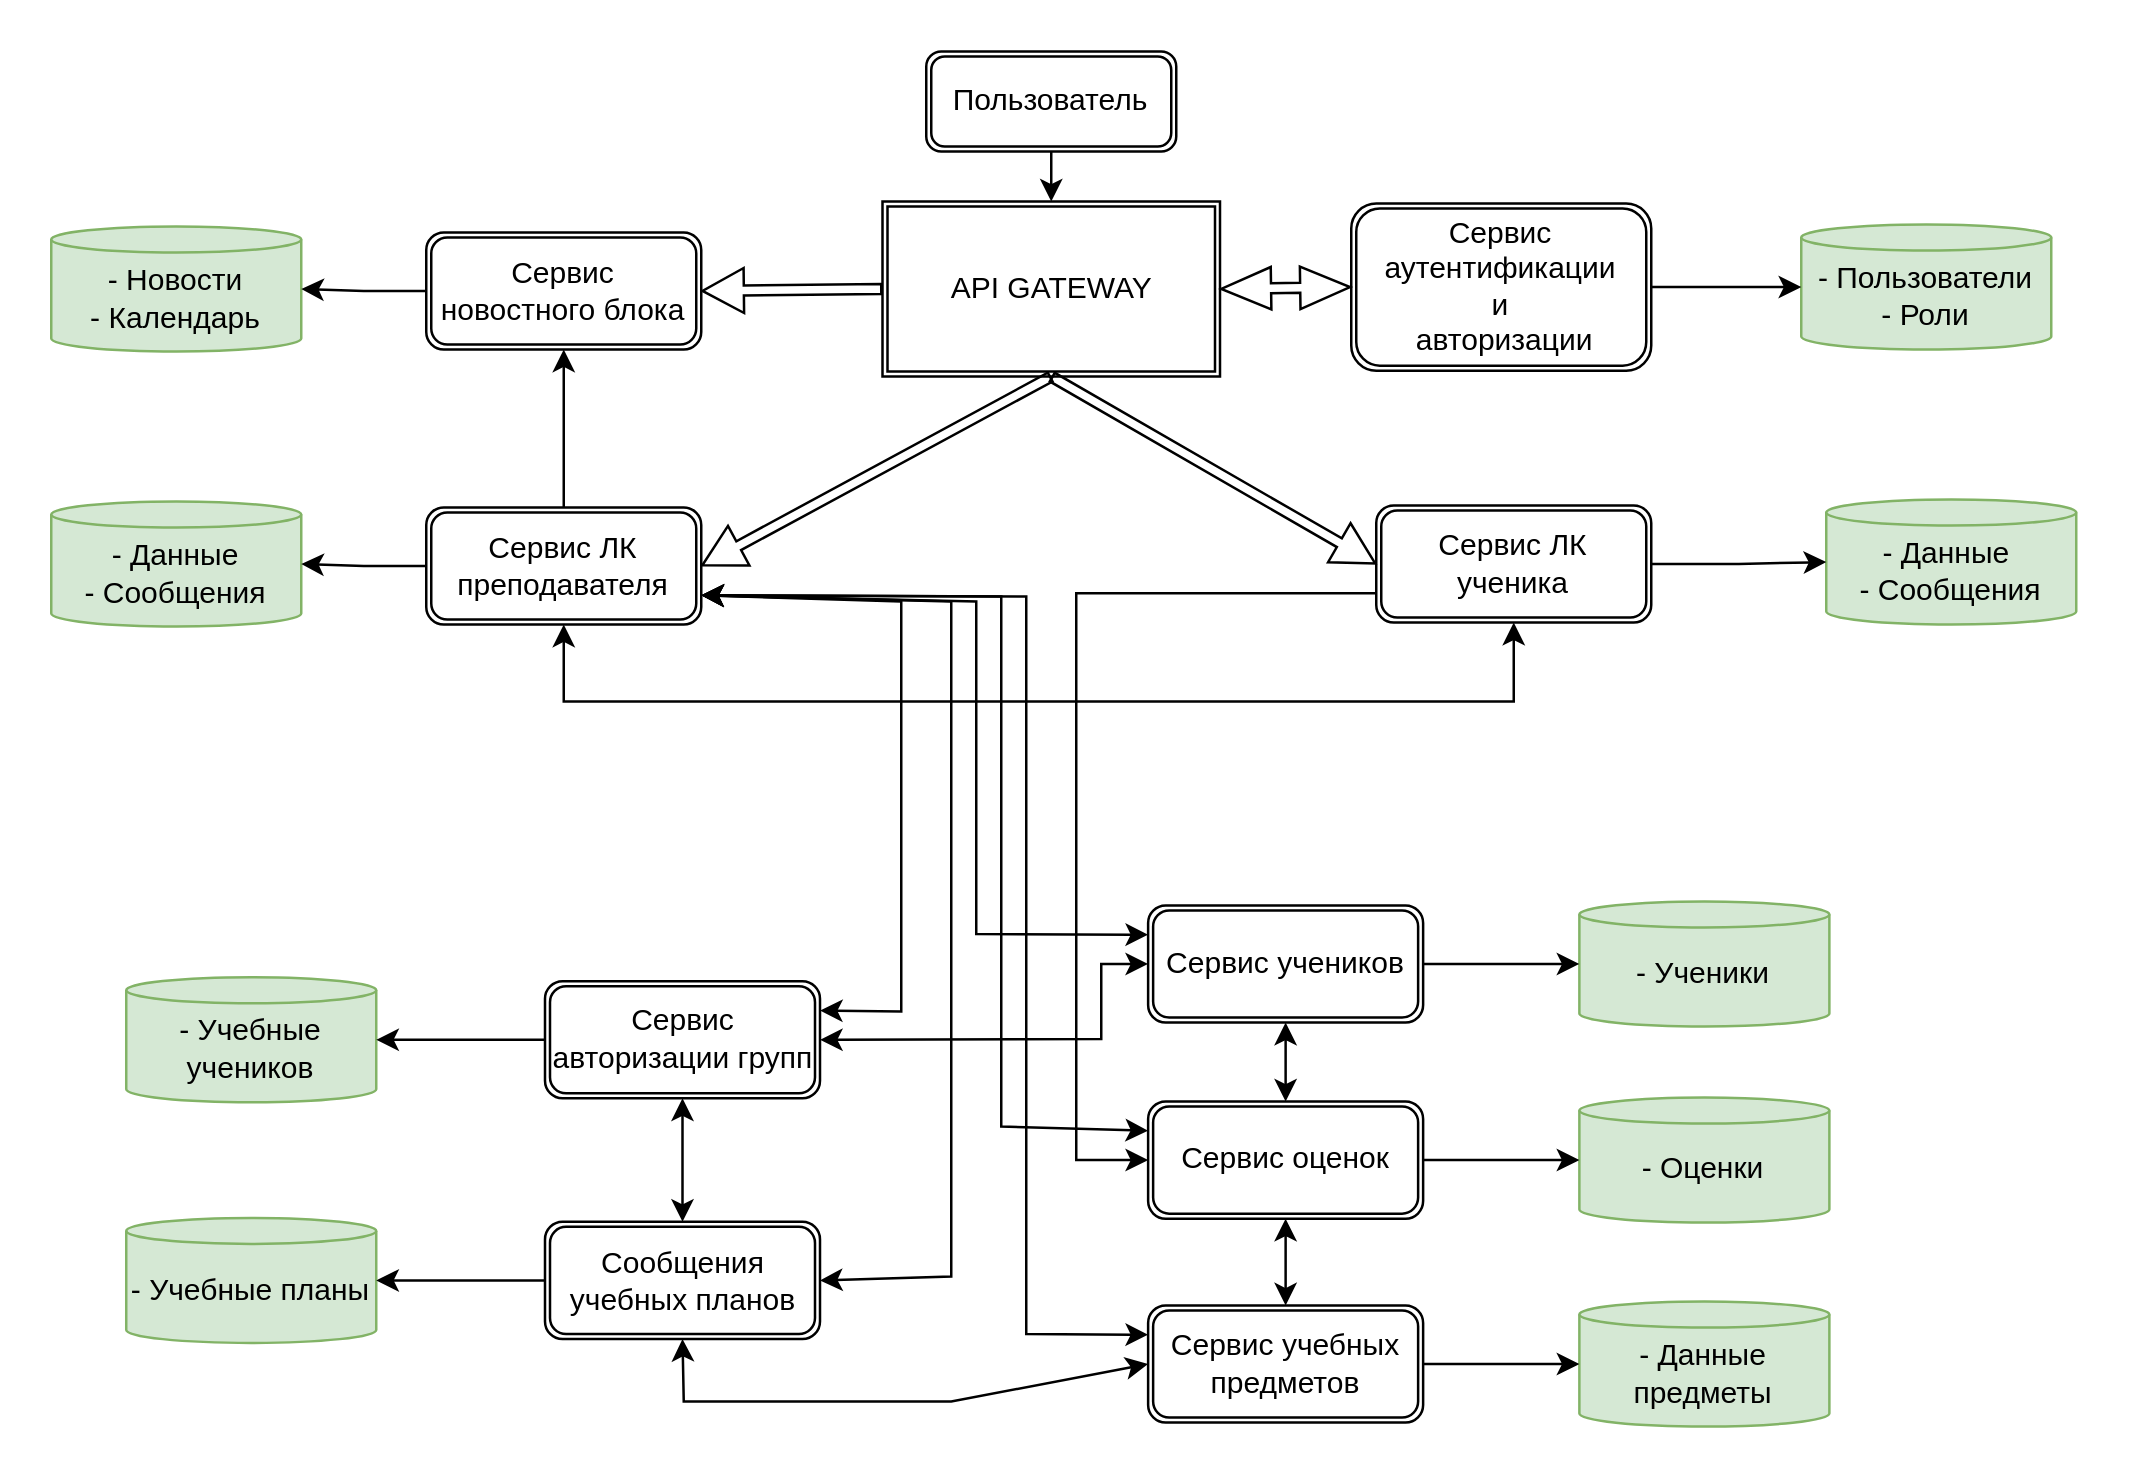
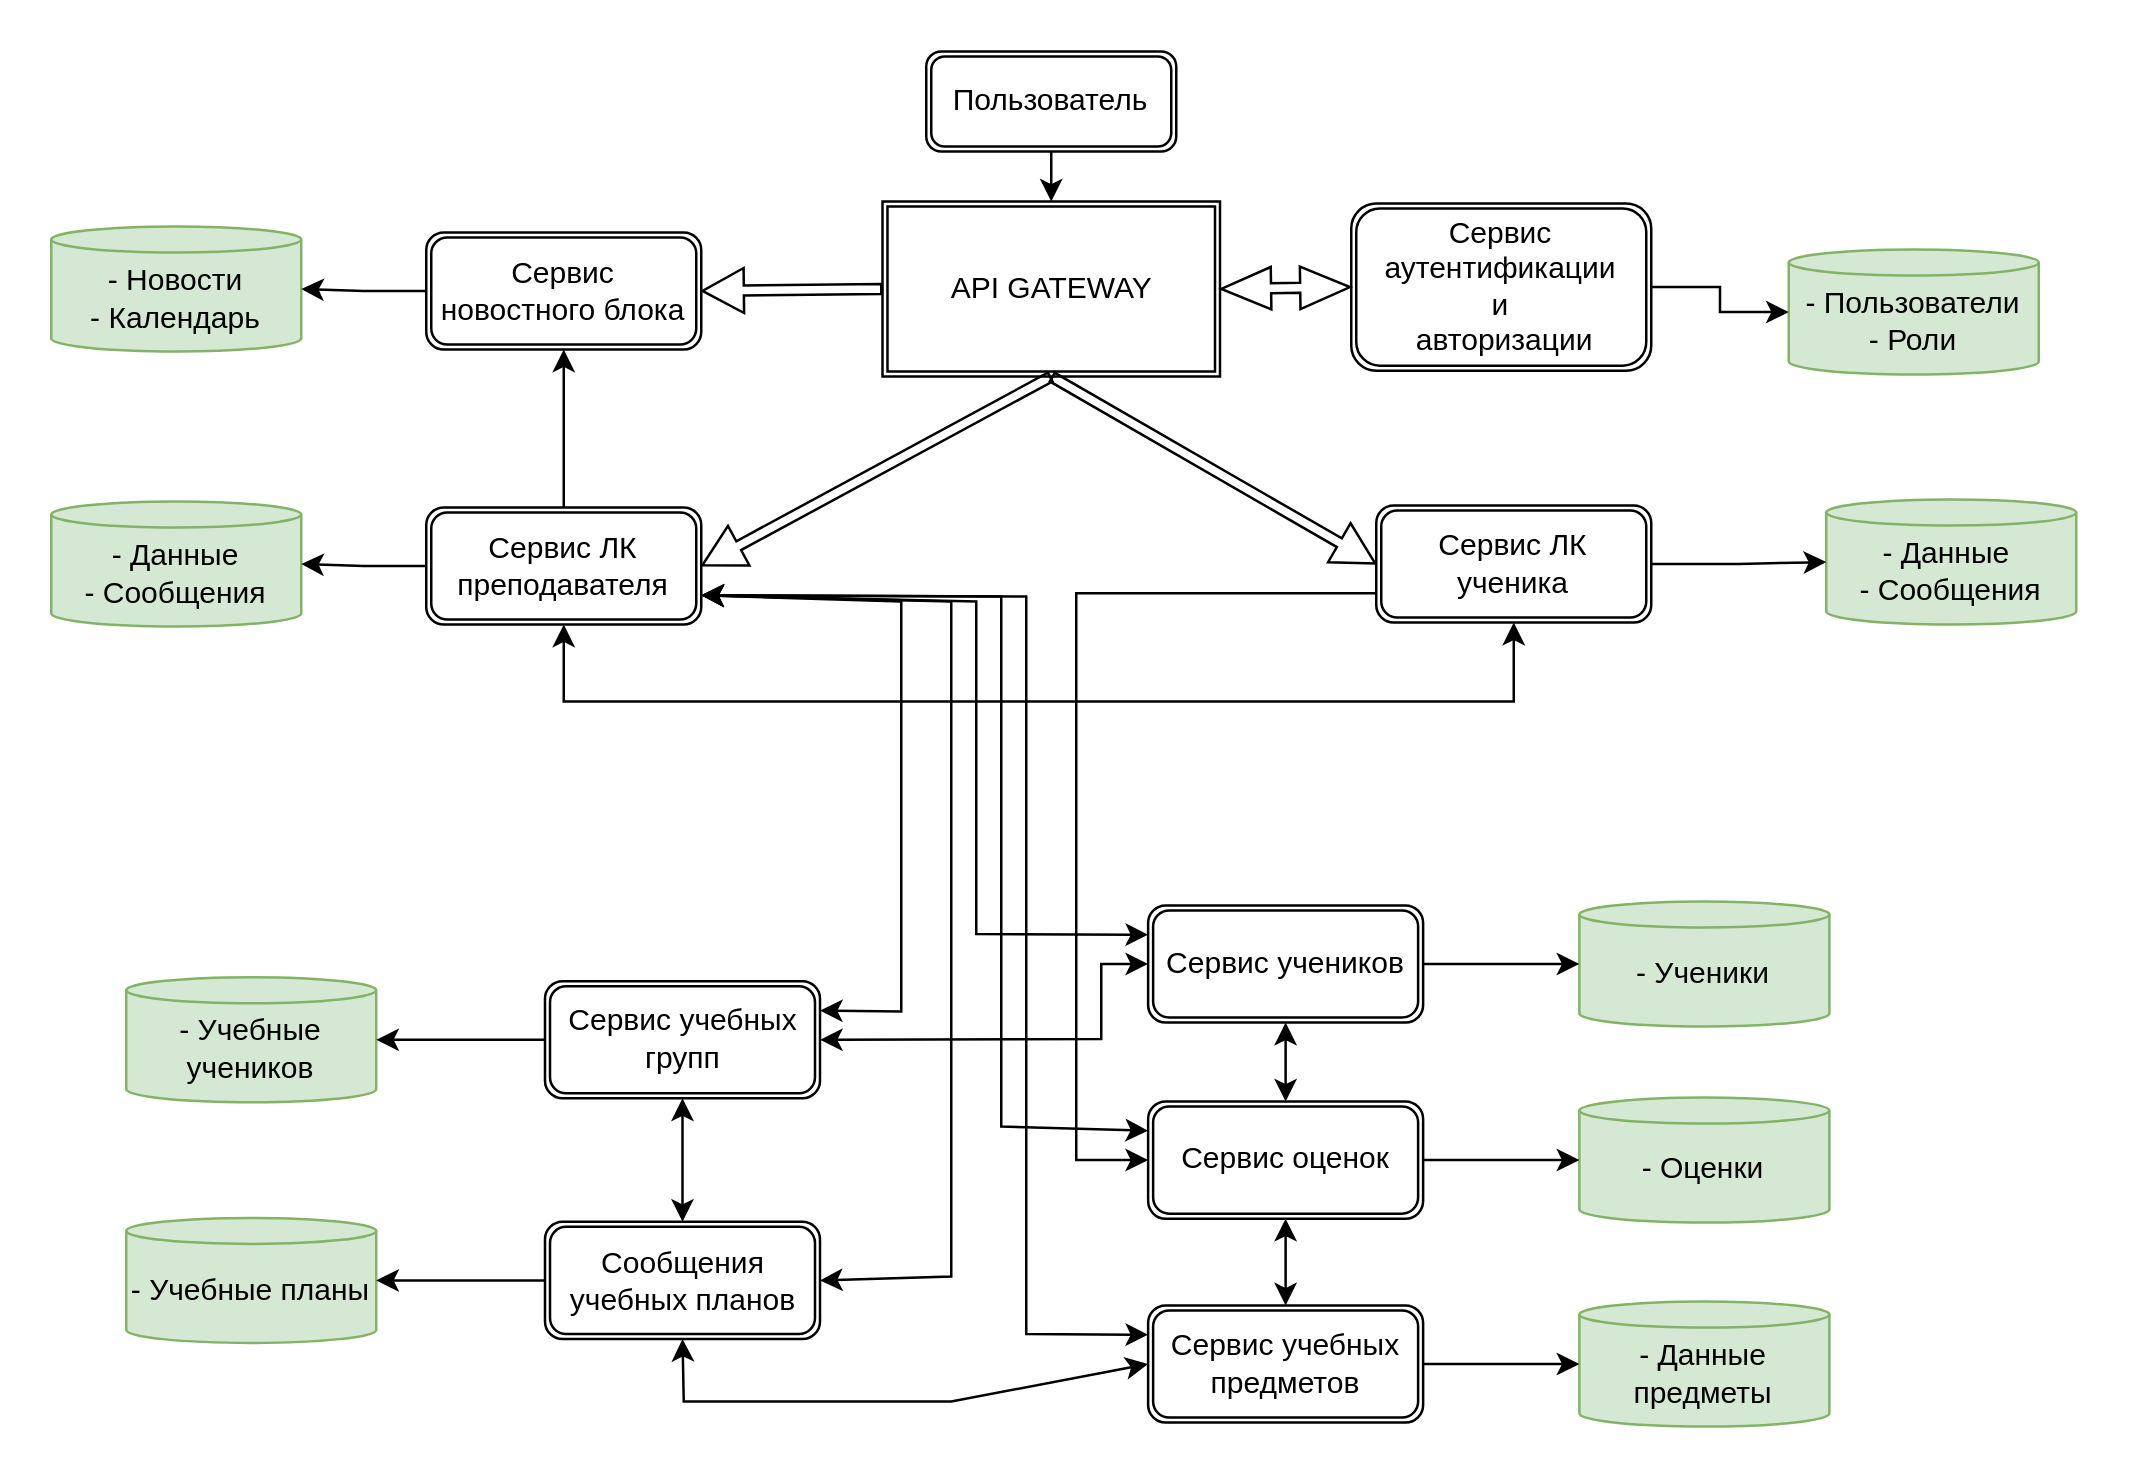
- <mxCell id="5" value="- Пользователи&lt;br&gt;- Роли" style="shape=cylinder3;whiteSpace=wrap;html=1;boundedLbl=1;backgroundOutline=1;size=5.2;movable=1;resizable=1;rotatable=1;deletable=1;editable=1;locked=0;connectable=1;fillColor=#d5e8d4;strokeColor=#82b366;" vertex="1" parent="1"><mxGeometry x="720" y="89.21" width="100" height="50" as="geometry" /></mxCell>
+ <mxCell id="5" value="- Пользователи&lt;br&gt;- Роли" style="shape=cylinder3;whiteSpace=wrap;html=1;boundedLbl=1;backgroundOutline=1;size=5.2;movable=1;resizable=1;rotatable=1;deletable=1;editable=1;locked=0;connectable=1;fillColor=#d5e8d4;strokeColor=#82b366;" vertex="1" parent="1"><mxGeometry x="715" y="99.21" width="100" height="50" as="geometry" /></mxCell>
- <mxCell id="24" value="Сервис авторизации групп" style="shape=ext;double=1;rounded=1;whiteSpace=wrap;html=1;verticalAlign=middle;movable=1;resizable=1;rotatable=1;deletable=1;editable=1;locked=0;connectable=1;" vertex="1" parent="1"><mxGeometry x="217.5" y="391.87" width="110" height="46.87" as="geometry" /></mxCell>
+ <mxCell id="24" value="Сервис учебных групп" style="shape=ext;double=1;rounded=1;whiteSpace=wrap;html=1;verticalAlign=middle;movable=1;resizable=1;rotatable=1;deletable=1;editable=1;locked=0;connectable=1;" vertex="1" parent="1"><mxGeometry x="217.5" y="391.87" width="110" height="46.87" as="geometry" /></mxCell>
